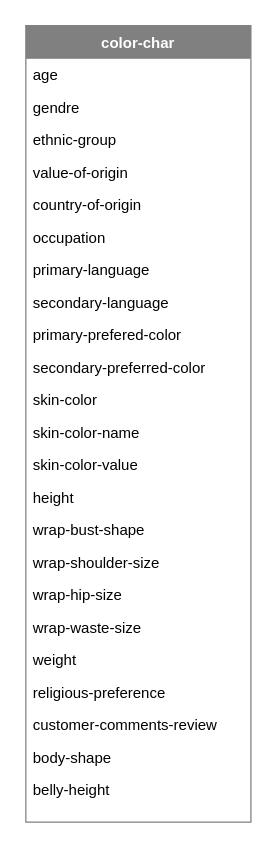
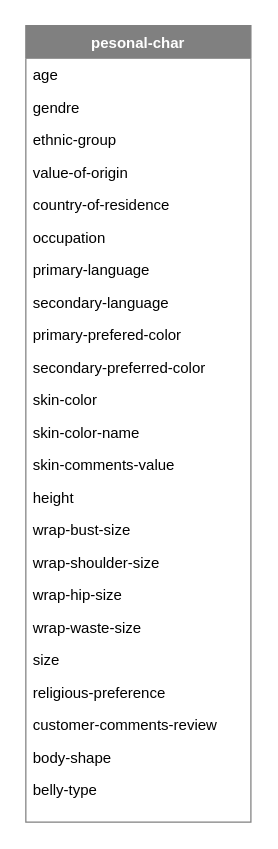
- <mxCell id="2" value="color-char" style="swimlane;fontStyle=1;align=center;verticalAlign=top;childLayout=stackLayout;horizontal=1;startSize=26;horizontalStack=0;resizeParent=1;resizeLast=0;collapsible=1;marginBottom=0;rounded=0;shadow=0;strokeWidth=1;fillColor=#808080;strokeColor=#808080;fontColor=#ffffff;fontSize=12;" parent="1" vertex="1"><mxGeometry x="20" y="20" width="180" height="637" as="geometry"><mxRectangle x="19" y="268" width="160" height="26" as="alternateBounds" /></mxGeometry></mxCell>
+ <mxCell id="2" value="pesonal-char" style="swimlane;fontStyle=1;align=center;verticalAlign=top;childLayout=stackLayout;horizontal=1;startSize=26;horizontalStack=0;resizeParent=1;resizeLast=0;collapsible=1;marginBottom=0;rounded=0;shadow=0;strokeWidth=1;fillColor=#808080;strokeColor=#808080;fontColor=#ffffff;fontSize=12;" parent="1" vertex="1"><mxGeometry x="20" y="20" width="180" height="637" as="geometry"><mxRectangle x="19" y="268" width="160" height="26" as="alternateBounds" /></mxGeometry></mxCell>
- <mxCell id="7" value="country-of-origin" style="text;align=left;verticalAlign=top;spacingLeft=4;spacingRight=4;overflow=hidden;rotatable=0;points=[[0,0.5],[1,0.5]];portConstraint=eastwest;fontSize=12;" parent="2" vertex="1"><mxGeometry y="130" width="180" height="26" as="geometry" /></mxCell>
+ <mxCell id="7" value="country-of-residence" style="text;align=left;verticalAlign=top;spacingLeft=4;spacingRight=4;overflow=hidden;rotatable=0;points=[[0,0.5],[1,0.5]];portConstraint=eastwest;fontSize=12;" parent="2" vertex="1"><mxGeometry y="130" width="180" height="26" as="geometry" /></mxCell>
- <mxCell id="15" value="skin-color-value" style="text;align=left;verticalAlign=top;spacingLeft=4;spacingRight=4;overflow=hidden;rotatable=0;points=[[0,0.5],[1,0.5]];portConstraint=eastwest;fontSize=12;" parent="2" vertex="1"><mxGeometry y="338" width="180" height="26" as="geometry" /></mxCell>
+ <mxCell id="15" value="skin-comments-value" style="text;align=left;verticalAlign=top;spacingLeft=4;spacingRight=4;overflow=hidden;rotatable=0;points=[[0,0.5],[1,0.5]];portConstraint=eastwest;fontSize=12;" parent="2" vertex="1"><mxGeometry y="338" width="180" height="26" as="geometry" /></mxCell>
- <mxCell id="17" value="wrap-bust-shape" style="text;align=left;verticalAlign=top;spacingLeft=4;spacingRight=4;overflow=hidden;rotatable=0;points=[[0,0.5],[1,0.5]];portConstraint=eastwest;fontSize=12;" parent="2" vertex="1"><mxGeometry y="390" width="180" height="26" as="geometry" /></mxCell>
+ <mxCell id="17" value="wrap-bust-size" style="text;align=left;verticalAlign=top;spacingLeft=4;spacingRight=4;overflow=hidden;rotatable=0;points=[[0,0.5],[1,0.5]];portConstraint=eastwest;fontSize=12;" parent="2" vertex="1"><mxGeometry y="390" width="180" height="26" as="geometry" /></mxCell>
- <mxCell id="21" value="weight" style="text;align=left;verticalAlign=top;spacingLeft=4;spacingRight=4;overflow=hidden;rotatable=0;points=[[0,0.5],[1,0.5]];portConstraint=eastwest;fontSize=12;" parent="2" vertex="1"><mxGeometry y="494" width="180" height="26" as="geometry" /></mxCell>
+ <mxCell id="21" value="size" style="text;align=left;verticalAlign=top;spacingLeft=4;spacingRight=4;overflow=hidden;rotatable=0;points=[[0,0.5],[1,0.5]];portConstraint=eastwest;fontSize=12;" parent="2" vertex="1"><mxGeometry y="494" width="180" height="26" as="geometry" /></mxCell>
- <mxCell id="25" value="belly-height" style="text;align=left;verticalAlign=top;spacingLeft=4;spacingRight=4;overflow=hidden;rotatable=0;points=[[0,0.5],[1,0.5]];portConstraint=eastwest;fontSize=12;" vertex="1" parent="2"><mxGeometry y="598" width="180" height="26" as="geometry" /></mxCell>
+ <mxCell id="25" value="belly-type" style="text;align=left;verticalAlign=top;spacingLeft=4;spacingRight=4;overflow=hidden;rotatable=0;points=[[0,0.5],[1,0.5]];portConstraint=eastwest;fontSize=12;" vertex="1" parent="2"><mxGeometry y="598" width="180" height="26" as="geometry" /></mxCell>
